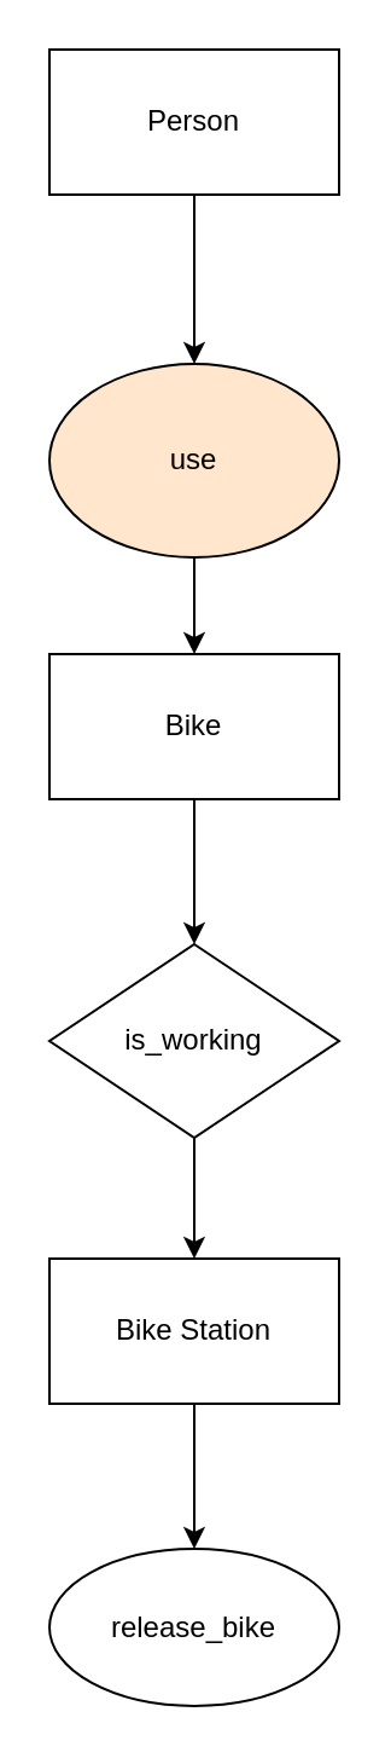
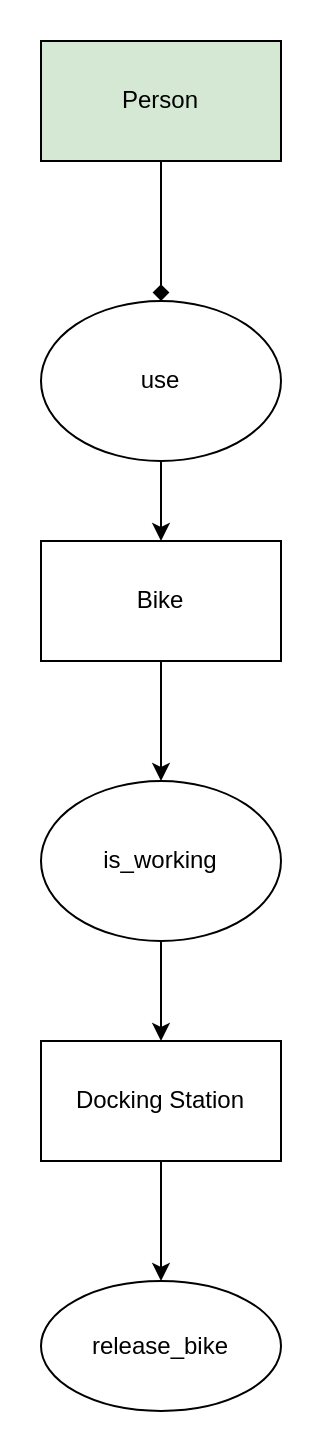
- <mxCell id="3" value="Person" style="rounded=0;whiteSpace=wrap;html=1;" vertex="1" parent="1"><mxGeometry x="20" y="20" width="120" height="60" as="geometry" /></mxCell>
+ <mxCell id="3" value="Person" style="rounded=0;whiteSpace=wrap;html=1;fillColor=#d5e8d4;" vertex="1" parent="1"><mxGeometry x="20" y="20" width="120" height="60" as="geometry" /></mxCell>
- <mxCell id="2" value="" style="edgeStyle=orthogonalEdgeStyle;rounded=0;orthogonalLoop=1;jettySize=auto;html=1;" edge="1" parent="1" source="3" target="10"><mxGeometry relative="1" as="geometry" /></mxCell>
+ <mxCell id="2" value="" style="edgeStyle=orthogonalEdgeStyle;rounded=0;orthogonalLoop=1;jettySize=auto;html=1;endArrow=diamond;" edge="1" parent="1" source="3" target="10"><mxGeometry relative="1" as="geometry" /></mxCell>
- <mxCell id="10" value="use" style="ellipse;whiteSpace=wrap;html=1;fillColor=#ffe6cc;" vertex="1" parent="1"><mxGeometry x="20" y="150" width="120" height="80" as="geometry" /></mxCell>
+ <mxCell id="10" value="use" style="ellipse;whiteSpace=wrap;html=1;" vertex="1" parent="1"><mxGeometry x="20" y="150" width="120" height="80" as="geometry" /></mxCell>
- <mxCell id="12" value="is_working" style="rhombus;whiteSpace=wrap;html=1;" vertex="1" parent="1"><mxGeometry x="20" y="390" width="120" height="80" as="geometry" /></mxCell>
+ <mxCell id="12" value="is_working" style="ellipse;whiteSpace=wrap;html=1;" vertex="1" parent="1"><mxGeometry x="20" y="390" width="120" height="80" as="geometry" /></mxCell>
- <mxCell id="7" value="Bike Station" style="rounded=0;whiteSpace=wrap;html=1;" vertex="1" parent="1"><mxGeometry x="20" y="520" width="120" height="60" as="geometry" /></mxCell>
+ <mxCell id="7" value="Docking Station" style="rounded=0;whiteSpace=wrap;html=1;" vertex="1" parent="1"><mxGeometry x="20" y="520" width="120" height="60" as="geometry" /></mxCell>
